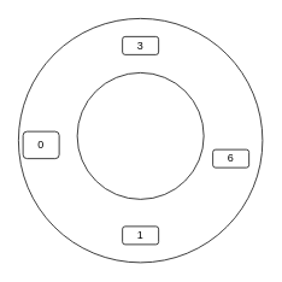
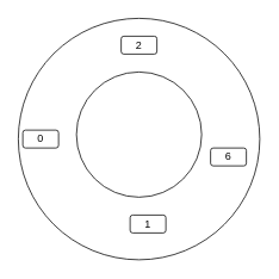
- <mxCell id="7" value="3" style="rounded=1;whiteSpace=wrap;html=1;" vertex="1" parent="1"><mxGeometry x="135" y="40" width="40" height="20" as="geometry" /></mxCell>
+ <mxCell id="7" value="2" style="rounded=1;whiteSpace=wrap;html=1;" vertex="1" parent="1"><mxGeometry x="135" y="40" width="40" height="20" as="geometry" /></mxCell>
- <mxCell id="5" value="0" style="rounded=1;whiteSpace=wrap;html=1;" vertex="1" parent="1"><mxGeometry x="25" y="145" width="40" height="30" as="geometry" /></mxCell>
+ <mxCell id="5" value="0" style="rounded=1;whiteSpace=wrap;html=1;" vertex="1" parent="1"><mxGeometry x="25" y="145" width="40" height="20" as="geometry" /></mxCell>
- <mxCell id="6" value="1" style="rounded=1;whiteSpace=wrap;html=1;" vertex="1" parent="1"><mxGeometry x="135" y="250" width="40" height="20" as="geometry" /></mxCell>
+ <mxCell id="6" value="1" style="rounded=1;whiteSpace=wrap;html=1;" vertex="1" parent="1"><mxGeometry x="145" y="240" width="40" height="20" as="geometry" /></mxCell>
